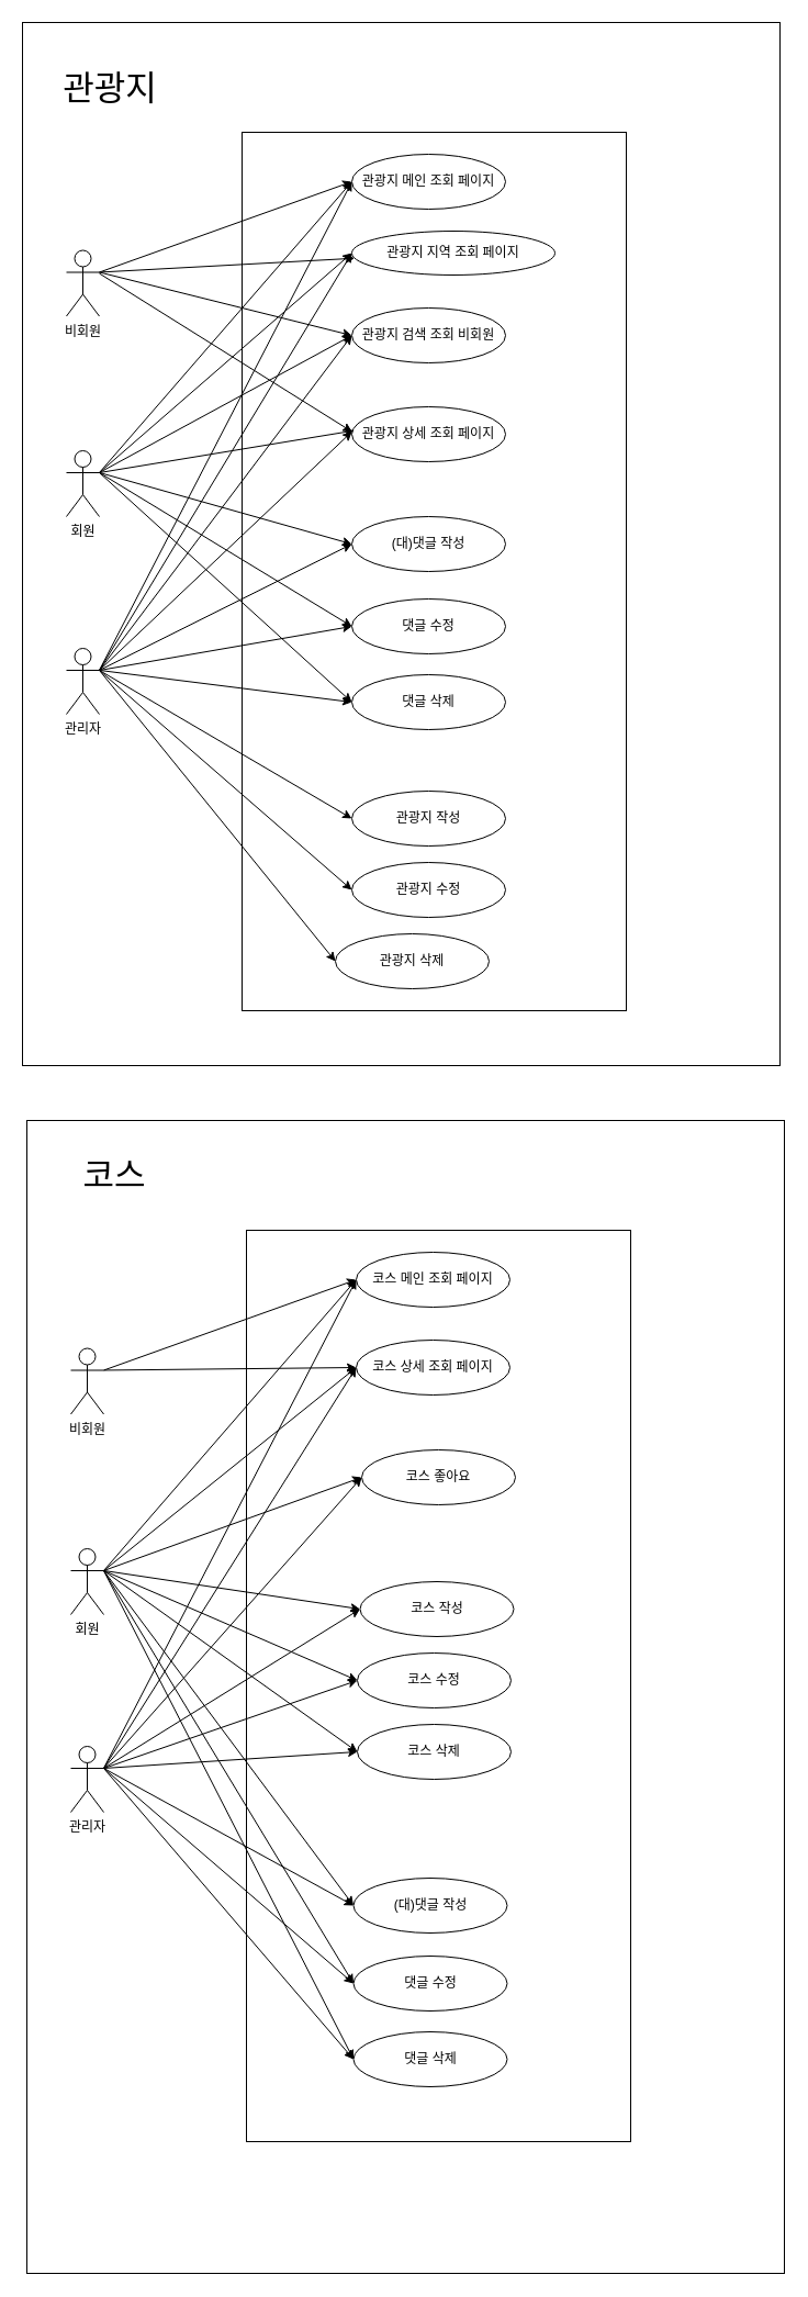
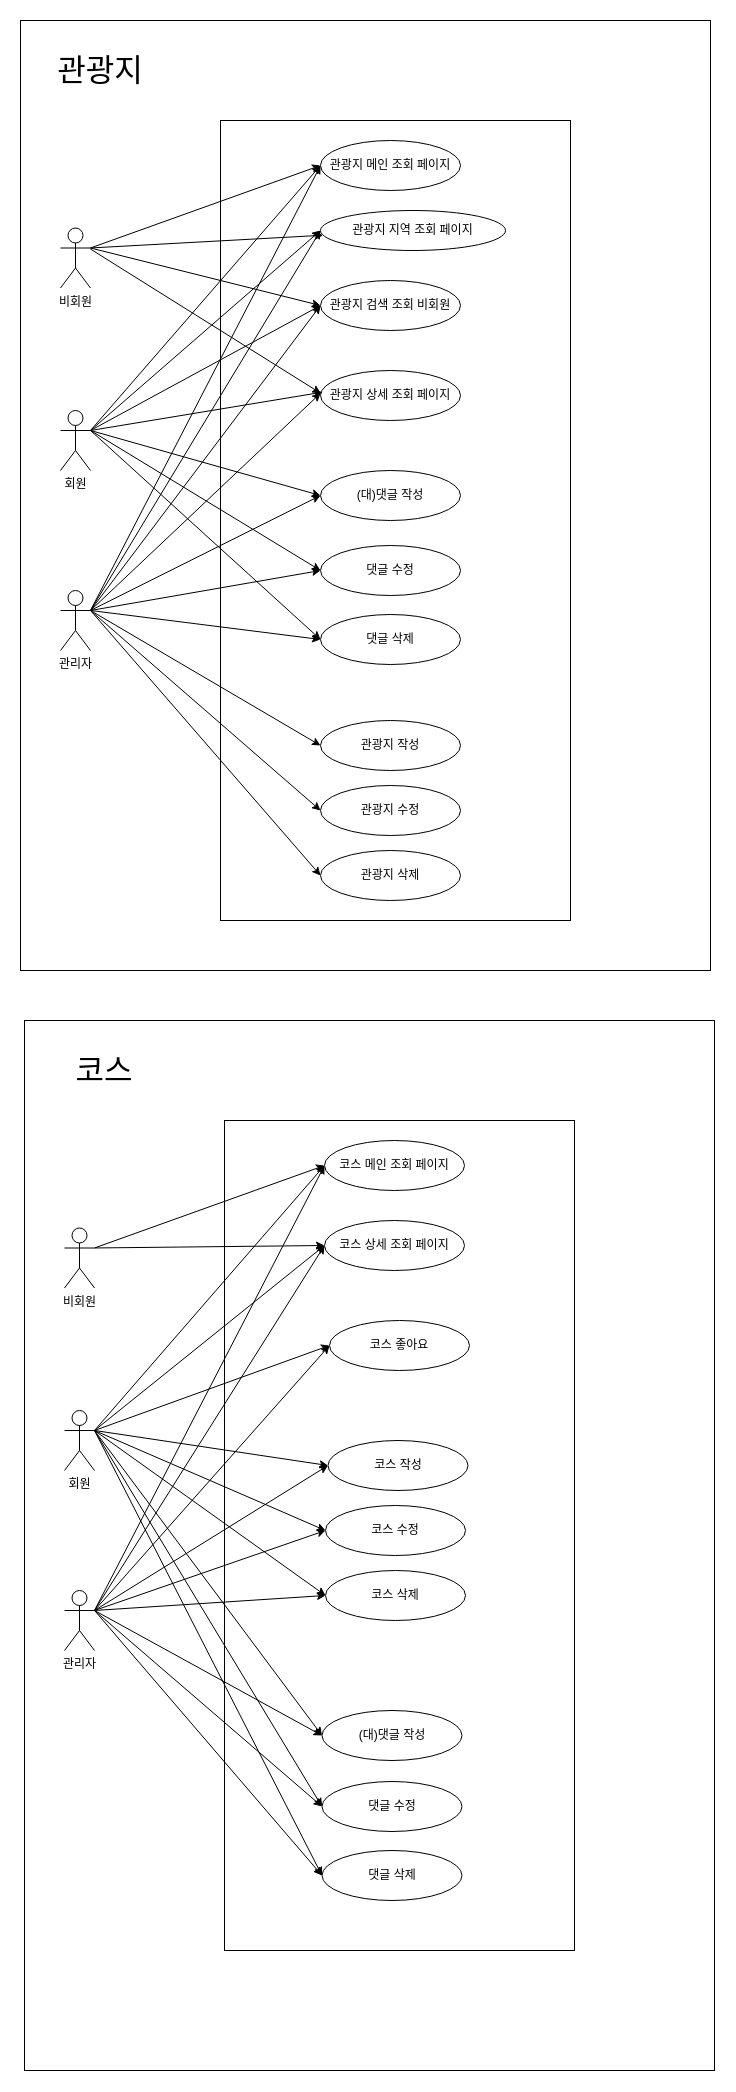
- <mxCell id="34" value="&lt;font style=&quot;font-size: 31px&quot;&gt;관광지&lt;/font&gt;" style="text;html=1;strokeColor=none;fillColor=none;align=center;verticalAlign=middle;whiteSpace=wrap;rounded=0;" parent="1" vertex="1"><mxGeometry x="40" y="50" width="120" height="60" as="geometry" /></mxCell>
+ <mxCell id="34" value="&lt;font style=&quot;font-size: 31px&quot;&gt;관광지&lt;/font&gt;" style="text;html=1;strokeColor=none;fillColor=none;align=center;verticalAlign=middle;whiteSpace=wrap;rounded=0;" parent="1" vertex="1"><mxGeometry x="40" y="40" width="120" height="60" as="geometry" /></mxCell>
- <mxCell id="30" value="관광지 삭제" style="ellipse;whiteSpace=wrap;html=1;" parent="1" vertex="1"><mxGeometry x="305" y="850" width="140" height="50" as="geometry" /></mxCell>
+ <mxCell id="30" value="관광지 삭제" style="ellipse;whiteSpace=wrap;html=1;" parent="1" vertex="1"><mxGeometry x="320" y="850" width="140" height="50" as="geometry" /></mxCell>
